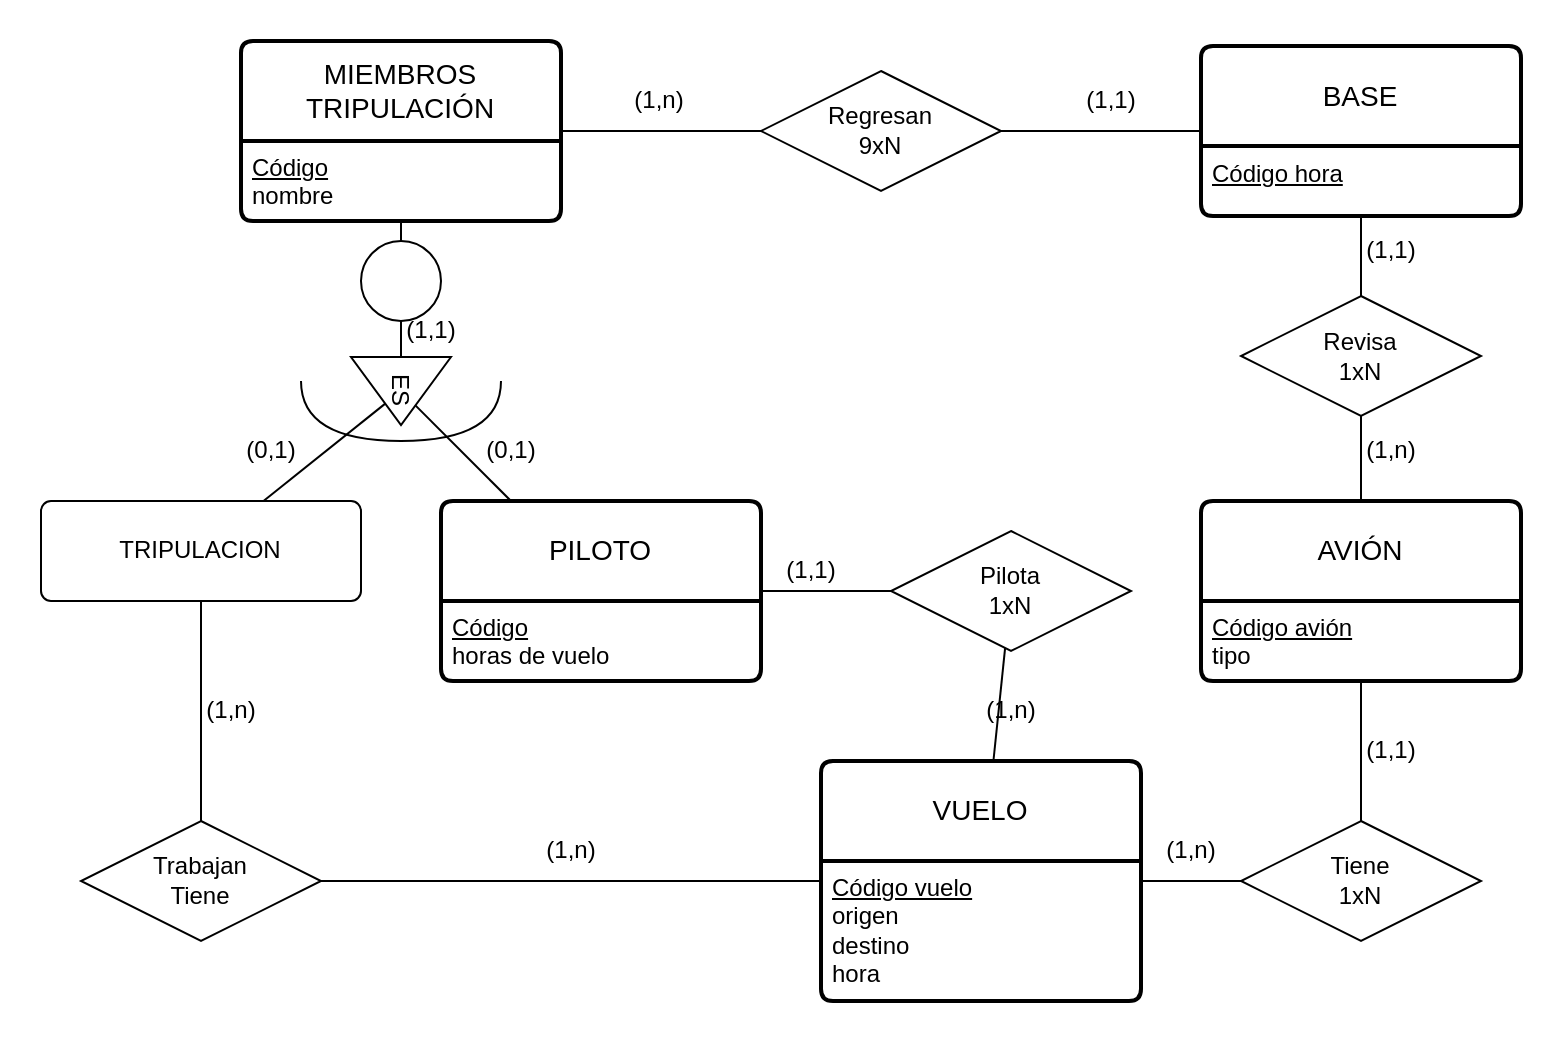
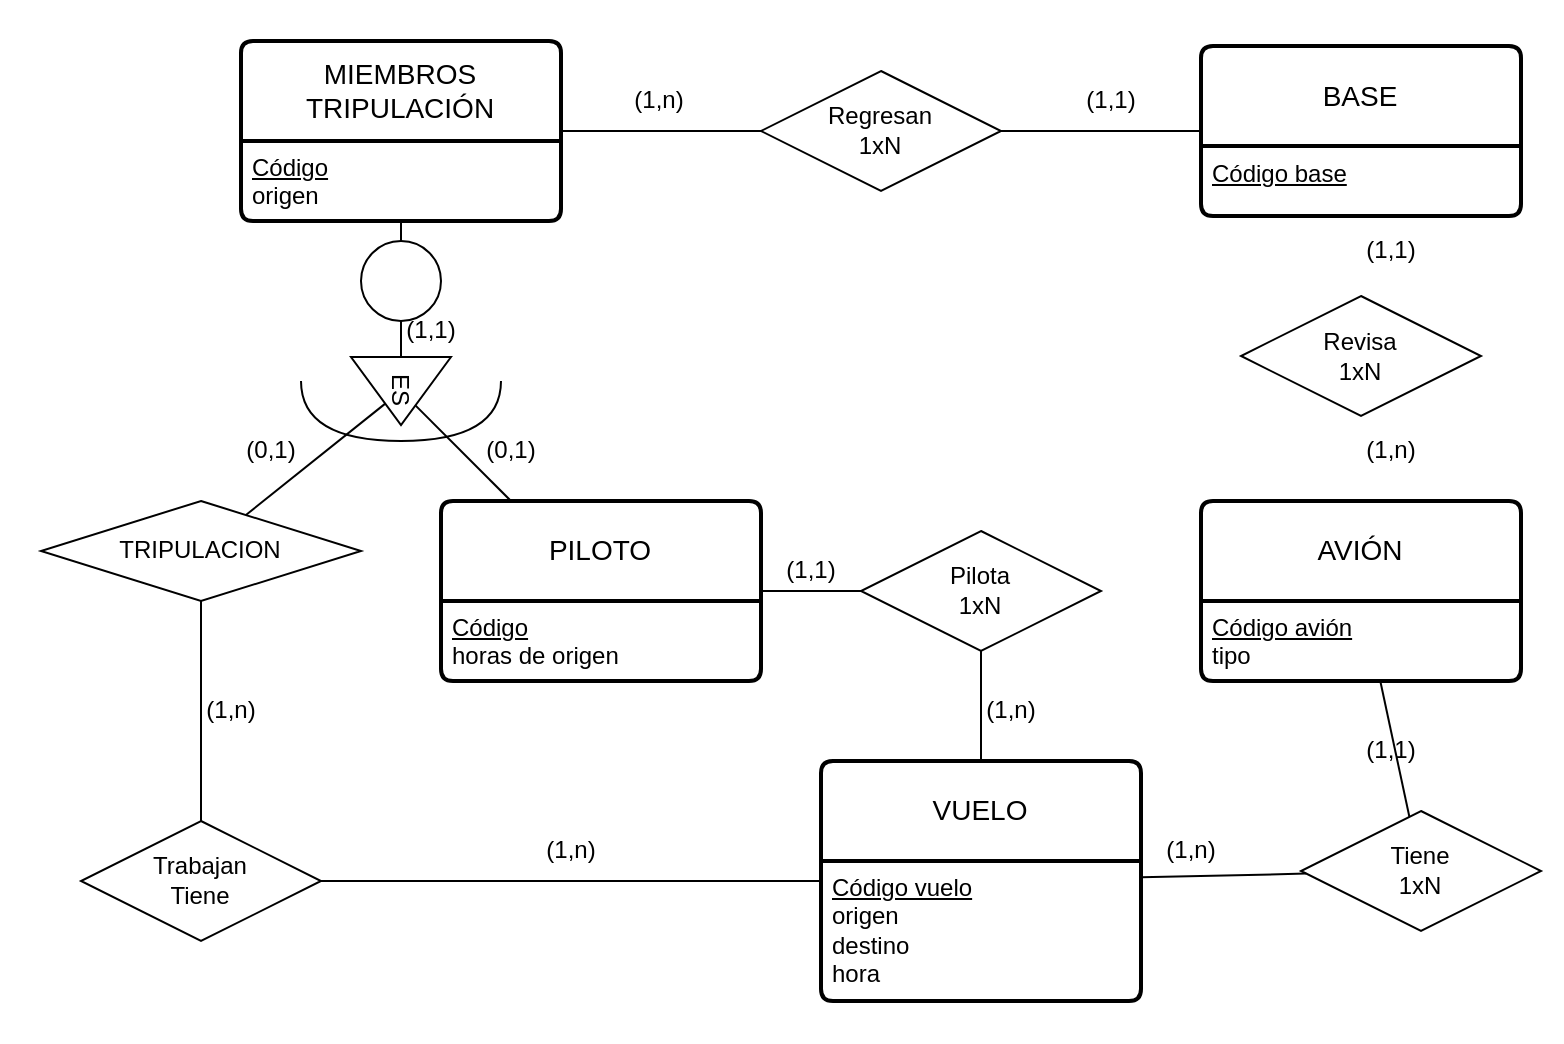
- <mxCell id="13" value="Regresan&lt;br&gt;9xN" style="shape=rhombus;perimeter=rhombusPerimeter;whiteSpace=wrap;html=1;align=center;" vertex="1" parent="1"><mxGeometry x="380" y="35" width="120" height="60" as="geometry" /></mxCell>
+ <mxCell id="13" value="Regresan&lt;br&gt;1xN" style="shape=rhombus;perimeter=rhombusPerimeter;whiteSpace=wrap;html=1;align=center;" vertex="1" parent="1"><mxGeometry x="380" y="35" width="120" height="60" as="geometry" /></mxCell>
- <mxCell id="19" value="&lt;u&gt;Código hora&lt;/u&gt;" style="align=left;strokeColor=none;fillColor=none;spacingLeft=4;fontSize=12;verticalAlign=top;resizable=0;rotatable=0;part=1;html=1;" vertex="1" parent="18"><mxGeometry y="50" width="160" height="35" as="geometry" /></mxCell>
+ <mxCell id="19" value="&lt;u&gt;Código base&lt;/u&gt;" style="align=left;strokeColor=none;fillColor=none;spacingLeft=4;fontSize=12;verticalAlign=top;resizable=0;rotatable=0;part=1;html=1;" vertex="1" parent="18"><mxGeometry y="50" width="160" height="35" as="geometry" /></mxCell>
- <mxCell id="3" value="&lt;u&gt;Código&lt;/u&gt;&lt;br&gt;nombre&lt;br&gt;" style="align=left;strokeColor=none;fillColor=none;spacingLeft=4;fontSize=12;verticalAlign=top;resizable=0;rotatable=0;part=1;html=1;" vertex="1" parent="2"><mxGeometry y="50" width="160" height="40" as="geometry" /></mxCell>
+ <mxCell id="3" value="&lt;u&gt;Código&lt;/u&gt;&lt;br&gt;origen&lt;br&gt;" style="align=left;strokeColor=none;fillColor=none;spacingLeft=4;fontSize=12;verticalAlign=top;resizable=0;rotatable=0;part=1;html=1;" vertex="1" parent="2"><mxGeometry y="50" width="160" height="40" as="geometry" /></mxCell>
- <mxCell id="23" value="" style="endArrow=none;html=1;rounded=0;" edge="1" parent="1" source="18" target="24"><mxGeometry relative="1" as="geometry"><mxPoint x="680" y="120" as="sourcePoint" /><mxPoint x="680" y="232.5" as="targetPoint" /></mxGeometry></mxCell>
- <mxCell id="22" value="" style="endArrow=none;html=1;rounded=0;" edge="1" parent="1" source="24" target="16"><mxGeometry relative="1" as="geometry"><mxPoint x="300" y="332.5" as="sourcePoint" /><mxPoint x="680" y="232.5" as="targetPoint" /></mxGeometry></mxCell>
- <mxCell id="30" value="TRIPULACION" style="rounded=1;arcSize=10;whiteSpace=wrap;html=1;align=center;" vertex="1" parent="1"><mxGeometry x="20" y="250" width="160" height="50" as="geometry" /></mxCell>
+ <mxCell id="30" value="TRIPULACION" style="rhombus;arcSize=10;whiteSpace=wrap;html=1;align=center;" vertex="1" parent="1"><mxGeometry x="20" y="250" width="160" height="50" as="geometry" /></mxCell>
- <mxCell id="40" value="Pilota&lt;br&gt;1xN" style="shape=rhombus;perimeter=rhombusPerimeter;whiteSpace=wrap;html=1;align=center;" vertex="1" parent="1"><mxGeometry x="445" y="265" width="120" height="60" as="geometry" /></mxCell>
+ <mxCell id="40" value="Pilota&lt;br&gt;1xN" style="shape=rhombus;perimeter=rhombusPerimeter;whiteSpace=wrap;html=1;align=center;" vertex="1" parent="1"><mxGeometry x="430" y="265" width="120" height="60" as="geometry" /></mxCell>
- <mxCell id="5" value="&lt;u&gt;Código&lt;/u&gt;&lt;br&gt;horas de vuelo" style="align=left;strokeColor=none;fillColor=none;spacingLeft=4;fontSize=12;verticalAlign=top;resizable=0;rotatable=0;part=1;html=1;" vertex="1" parent="4"><mxGeometry y="50" width="160" height="40" as="geometry" /></mxCell>
+ <mxCell id="5" value="&lt;u&gt;Código&lt;/u&gt;&lt;br&gt;horas de origen" style="align=left;strokeColor=none;fillColor=none;spacingLeft=4;fontSize=12;verticalAlign=top;resizable=0;rotatable=0;part=1;html=1;" vertex="1" parent="4"><mxGeometry y="50" width="160" height="40" as="geometry" /></mxCell>
- <mxCell id="43" value="Tiene&lt;br&gt;1xN" style="shape=rhombus;perimeter=rhombusPerimeter;whiteSpace=wrap;html=1;align=center;" vertex="1" parent="1"><mxGeometry x="620" y="410" width="120" height="60" as="geometry" /></mxCell>
+ <mxCell id="43" value="Tiene&lt;br&gt;1xN" style="shape=rhombus;perimeter=rhombusPerimeter;whiteSpace=wrap;html=1;align=center;" vertex="1" parent="1"><mxGeometry x="650" y="405" width="120" height="60" as="geometry" /></mxCell>
